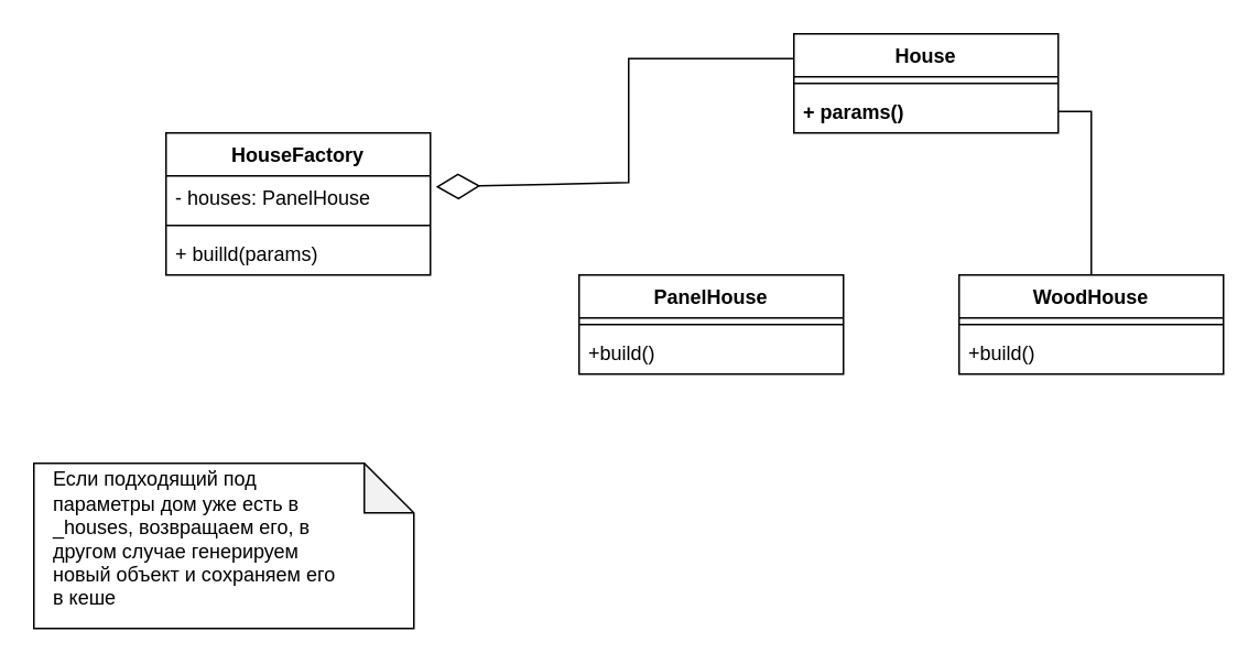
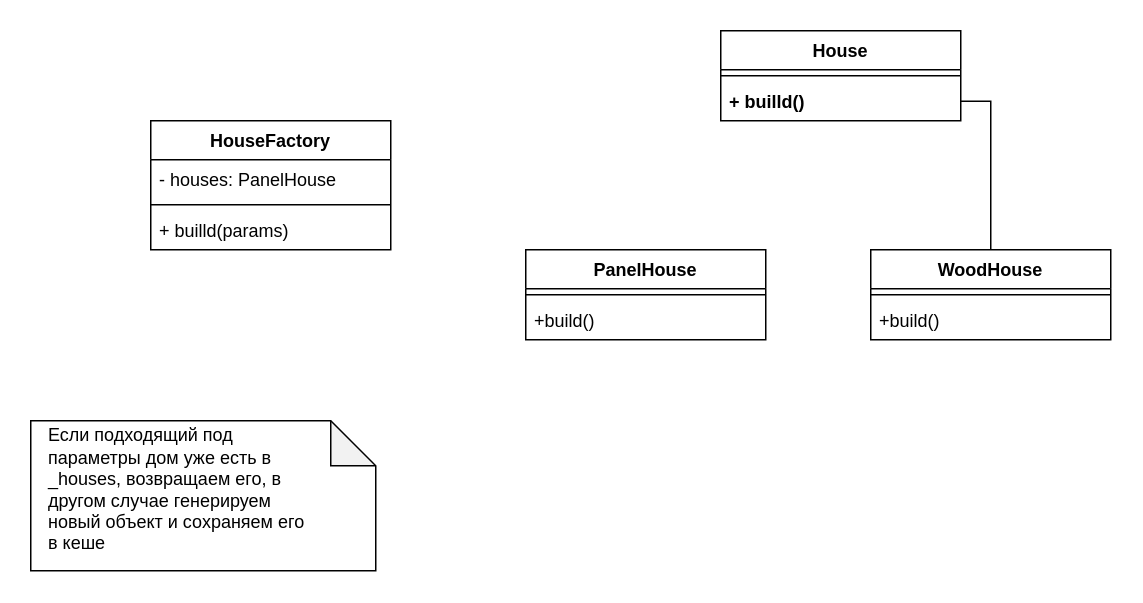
- <mxCell id="16" value="" style="endArrow=diamondThin;endFill=0;endSize=24;html=1;rounded=0;entryX=1.021;entryY=0.256;entryDx=0;entryDy=0;entryPerimeter=0;exitX=0;exitY=0.25;exitDx=0;exitDy=0;" edge="1" parent="1" source="6" target="3"><mxGeometry width="160" relative="1" as="geometry"><mxPoint x="100" y="0" as="sourcePoint" /><mxPoint x="260" y="0" as="targetPoint" /><Array as="points"><mxPoint x="380" y="35" /><mxPoint x="380" y="110" /></Array></mxGeometry></mxCell>
- <mxCell id="8" value="+ params()" style="text;strokeColor=none;fillColor=none;align=left;verticalAlign=top;spacingLeft=4;spacingRight=4;overflow=hidden;rotatable=0;points=[[0,0.5],[1,0.5]];portConstraint=eastwest;fontStyle=1" vertex="1" parent="6"><mxGeometry y="34" width="160" height="26" as="geometry" /></mxCell>
+ <mxCell id="8" value="+ builld()" style="text;strokeColor=none;fillColor=none;align=left;verticalAlign=top;spacingLeft=4;spacingRight=4;overflow=hidden;rotatable=0;points=[[0,0.5],[1,0.5]];portConstraint=eastwest;fontStyle=1" vertex="1" parent="6"><mxGeometry y="34" width="160" height="26" as="geometry" /></mxCell>
